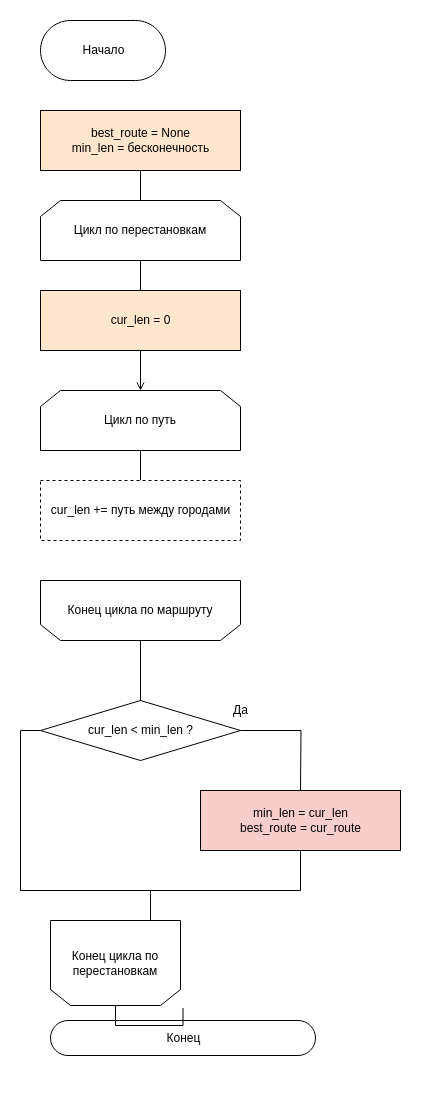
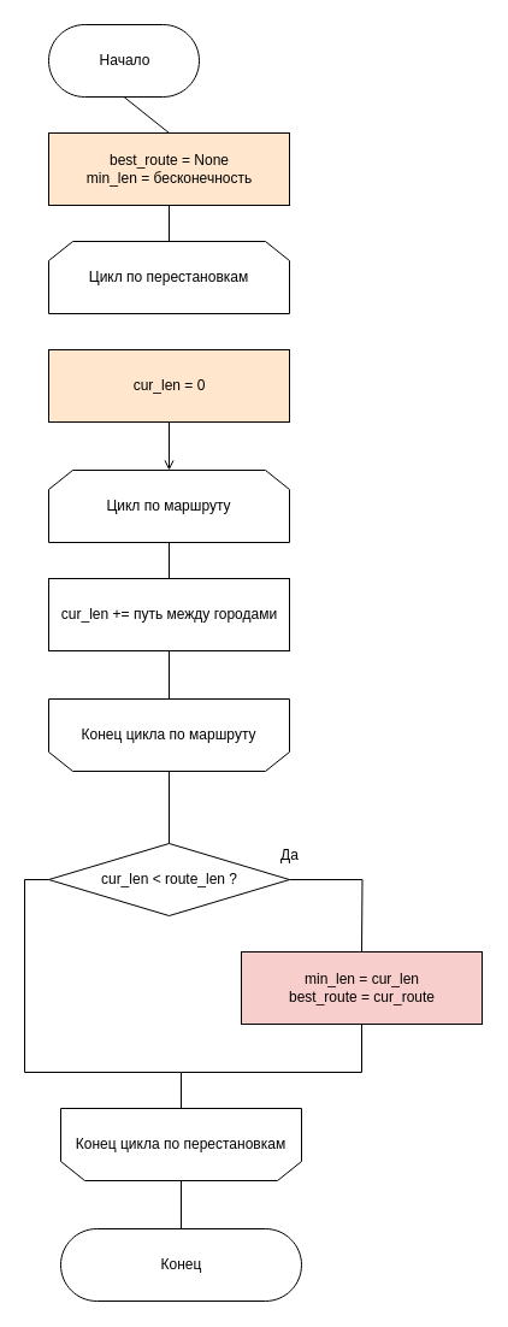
+ <mxCell id="2" style="edgeStyle=none;html=1;exitX=0.5;exitY=0.5;exitDx=0;exitDy=30;exitPerimeter=0;entryX=0.5;entryY=0;entryDx=0;entryDy=0;endArrow=none;endFill=0;" parent="1" source="3" target="5" edge="1"><mxGeometry relative="1" as="geometry" /></mxCell>
- <mxCell id="6" style="edgeStyle=orthogonalEdgeStyle;rounded=0;html=1;exitX=0.5;exitY=1;exitDx=0;exitDy=0;entryX=0.5;entryY=0;entryDx=0;entryDy=0;endArrow=none;endFill=0;" parent="1" source="8" target="18" edge="1"><mxGeometry relative="1" as="geometry" /></mxCell>
- <mxCell id="20" value="Цикл по путь" style="shape=loopLimit;whiteSpace=wrap;html=1;direction=east" vertex="1" parent="1"><mxGeometry x="40" y="390" width="200" height="60" as="geometry" /></mxCell>
+ <mxCell id="20" value="Цикл по маршруту" style="shape=loopLimit;whiteSpace=wrap;html=1;direction=east" vertex="1" parent="1"><mxGeometry x="40" y="390" width="200" height="60" as="geometry" /></mxCell>
- <mxCell id="22" value="cur_len += путь между городами" style="html=1;dashed=1;whitespace=wrap;" vertex="1" parent="1"><mxGeometry x="40" y="480" width="200" height="60" as="geometry" /></mxCell>
+ <mxCell id="22" value="cur_len += путь между городами" style="html=1;dashed=0;whitespace=wrap;" vertex="1" parent="1"><mxGeometry x="40" y="480" width="200" height="60" as="geometry" /></mxCell>
+ <mxCell id="21" style="edgeStyle=orthogonalEdgeStyle;rounded=0;orthogonalLoop=1;jettySize=auto;html=1;exitX=0.5;exitY=1;exitDx=0;exitDy=0;entryX=0.5;entryY=1;entryDx=0;entryDy=0;endArrow=none;endFill=0;" edge="1" parent="1" source="22" target="24"><mxGeometry relative="1" as="geometry" /></mxCell>
- <mxCell id="11" value="cur_len &amp;lt; min_len ?" style="shape=rhombus;html=1;dashed=0;whitespace=wrap;perimeter=rhombusPerimeter;" parent="1" vertex="1"><mxGeometry x="40" y="700" width="200" height="60" as="geometry" /></mxCell>
+ <mxCell id="11" value="cur_len &amp;lt; route_len ?" style="shape=rhombus;html=1;dashed=0;whitespace=wrap;perimeter=rhombusPerimeter;" parent="1" vertex="1"><mxGeometry x="40" y="700" width="200" height="60" as="geometry" /></mxCell>
- <mxCell id="15" value="Конец цикла по перестановкам" style="shape=loopLimit;whiteSpace=wrap;html=1;strokeWidth=1;direction=west;" parent="1" vertex="1"><mxGeometry x="50" y="920" width="130" height="85" as="geometry" /></mxCell>
+ <mxCell id="15" value="Конец цикла по перестановкам" style="shape=loopLimit;whiteSpace=wrap;html=1;strokeWidth=1;direction=west;" parent="1" vertex="1"><mxGeometry x="50" y="920" width="200" height="60" as="geometry" /></mxCell>
- <mxCell id="16" value="Конец" style="html=1;dashed=0;whitespace=wrap;shape=mxgraph.dfd.start" parent="1" vertex="1"><mxGeometry x="50" y="1020" width="265" height="35" as="geometry" /></mxCell>
+ <mxCell id="16" value="Конец" style="html=1;dashed=0;whitespace=wrap;shape=mxgraph.dfd.start" parent="1" vertex="1"><mxGeometry x="50" y="1020" width="200" height="60" as="geometry" /></mxCell>
